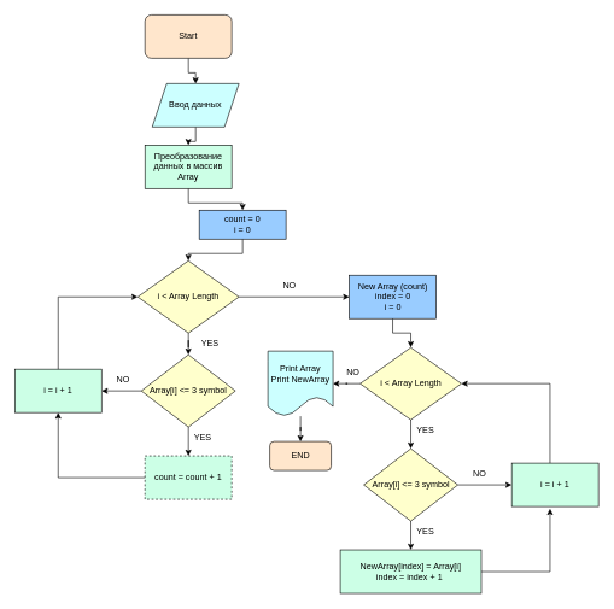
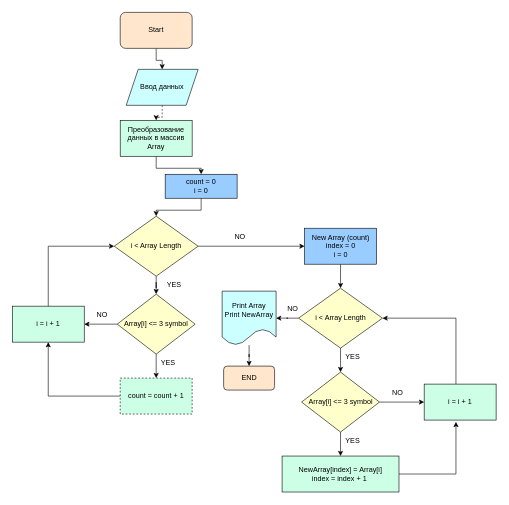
- <mxCell id="4" value="" style="edgeStyle=orthogonalEdgeStyle;rounded=0;orthogonalLoop=1;jettySize=auto;html=1;" edge="1" parent="1" source="5" target="7"><mxGeometry relative="1" as="geometry" /></mxCell>
+ <mxCell id="4" value="" style="edgeStyle=orthogonalEdgeStyle;rounded=0;orthogonalLoop=1;jettySize=auto;html=1;dashed=1;" edge="1" parent="1" source="5" target="7"><mxGeometry relative="1" as="geometry" /></mxCell>
- <mxCell id="24" value="New Array (count)&lt;div&gt;index = 0&lt;/div&gt;&lt;div&gt;i = 0&lt;/div&gt;" style="rounded=0;whiteSpace=wrap;html=1;fillColor=#99CCFF;" vertex="1" parent="1"><mxGeometry x="482.5" y="380" width="120" height="60" as="geometry" /></mxCell>
+ <mxCell id="24" value="New Array (count)&lt;div&gt;index = 0&lt;/div&gt;&lt;div&gt;i = 0&lt;/div&gt;" style="rounded=0;whiteSpace=wrap;html=1;fillColor=#99CCFF;" vertex="1" parent="1"><mxGeometry x="507.5" y="380" width="120" height="60" as="geometry" /></mxCell>
